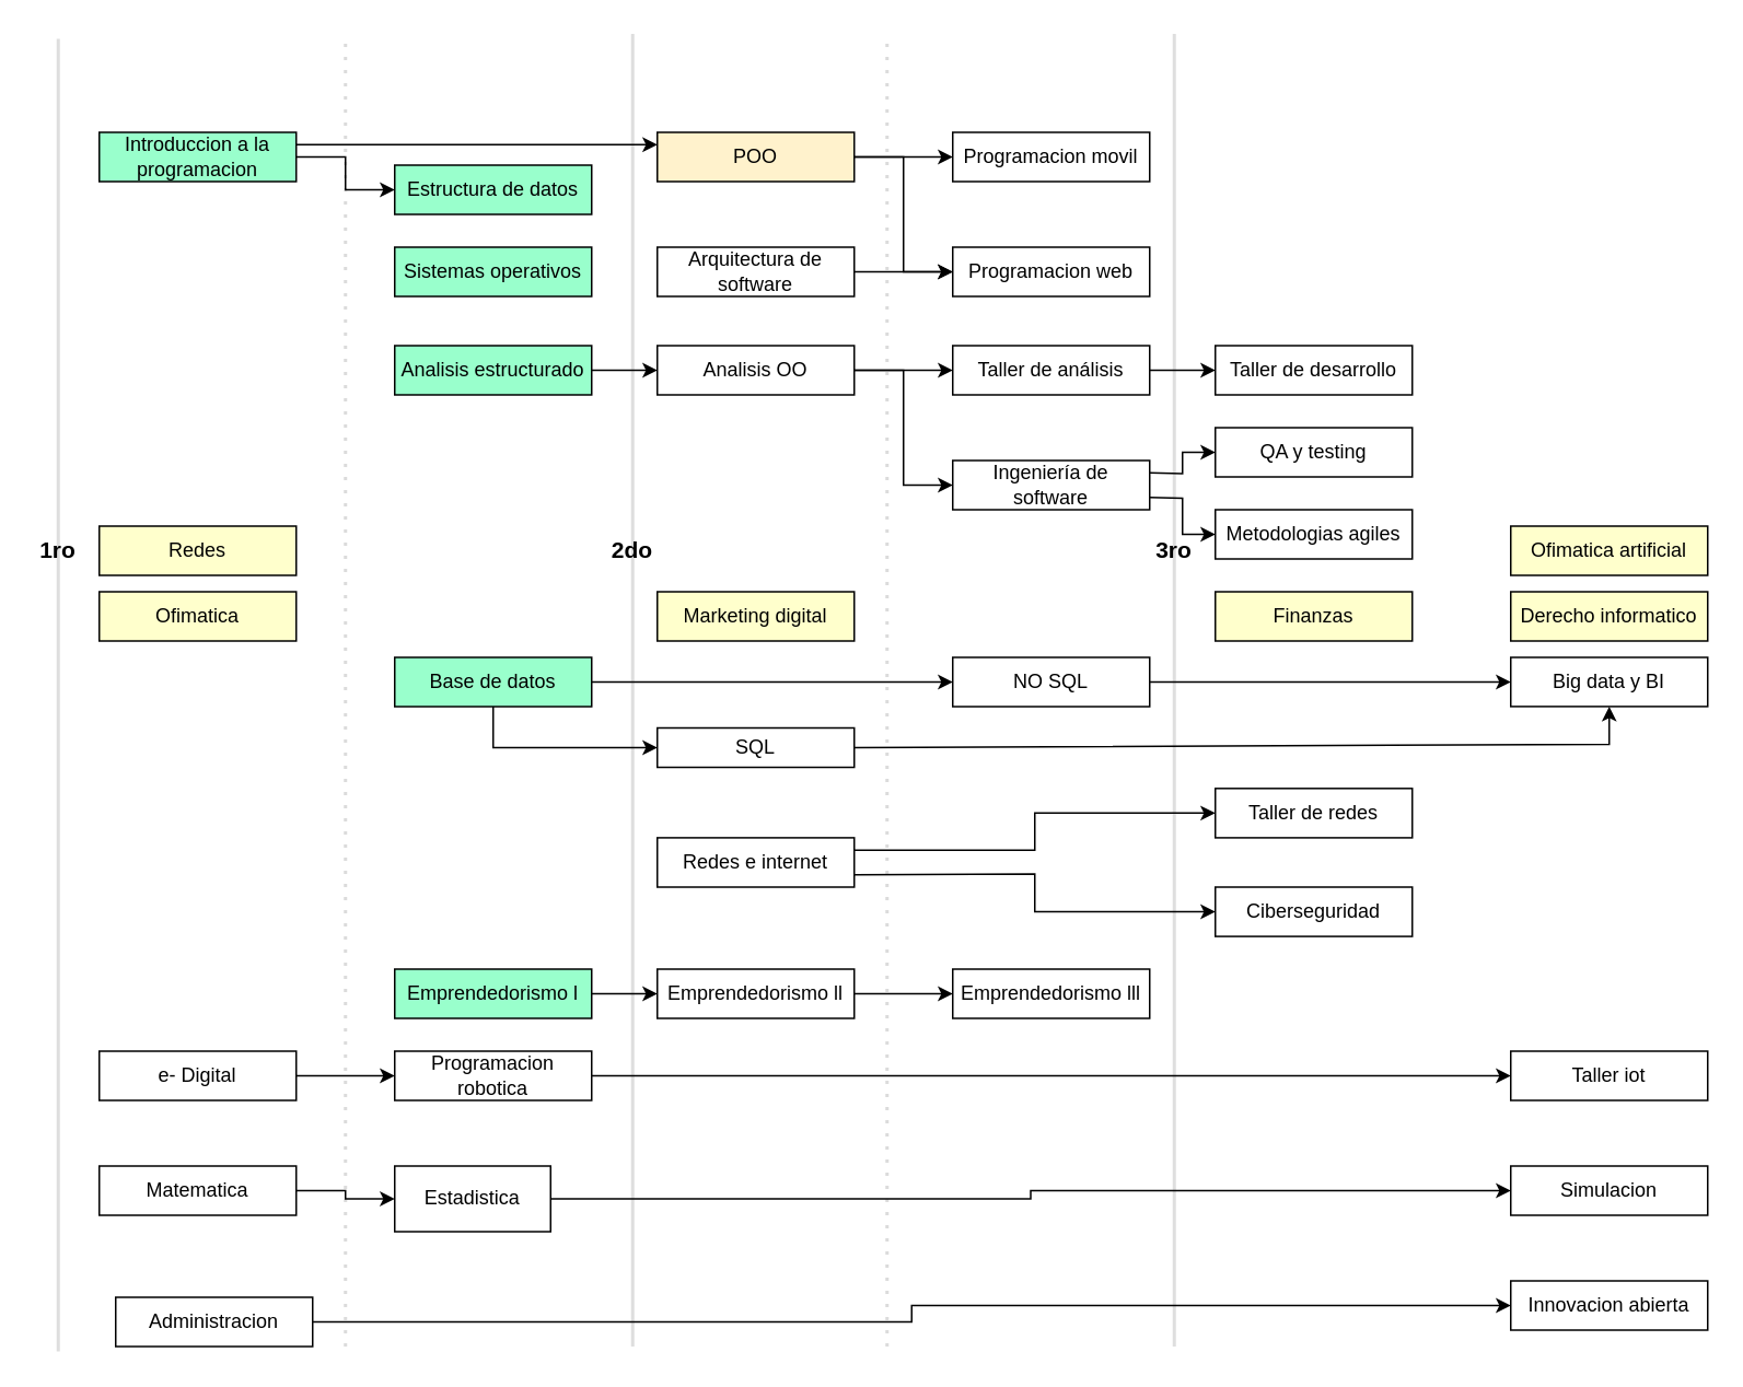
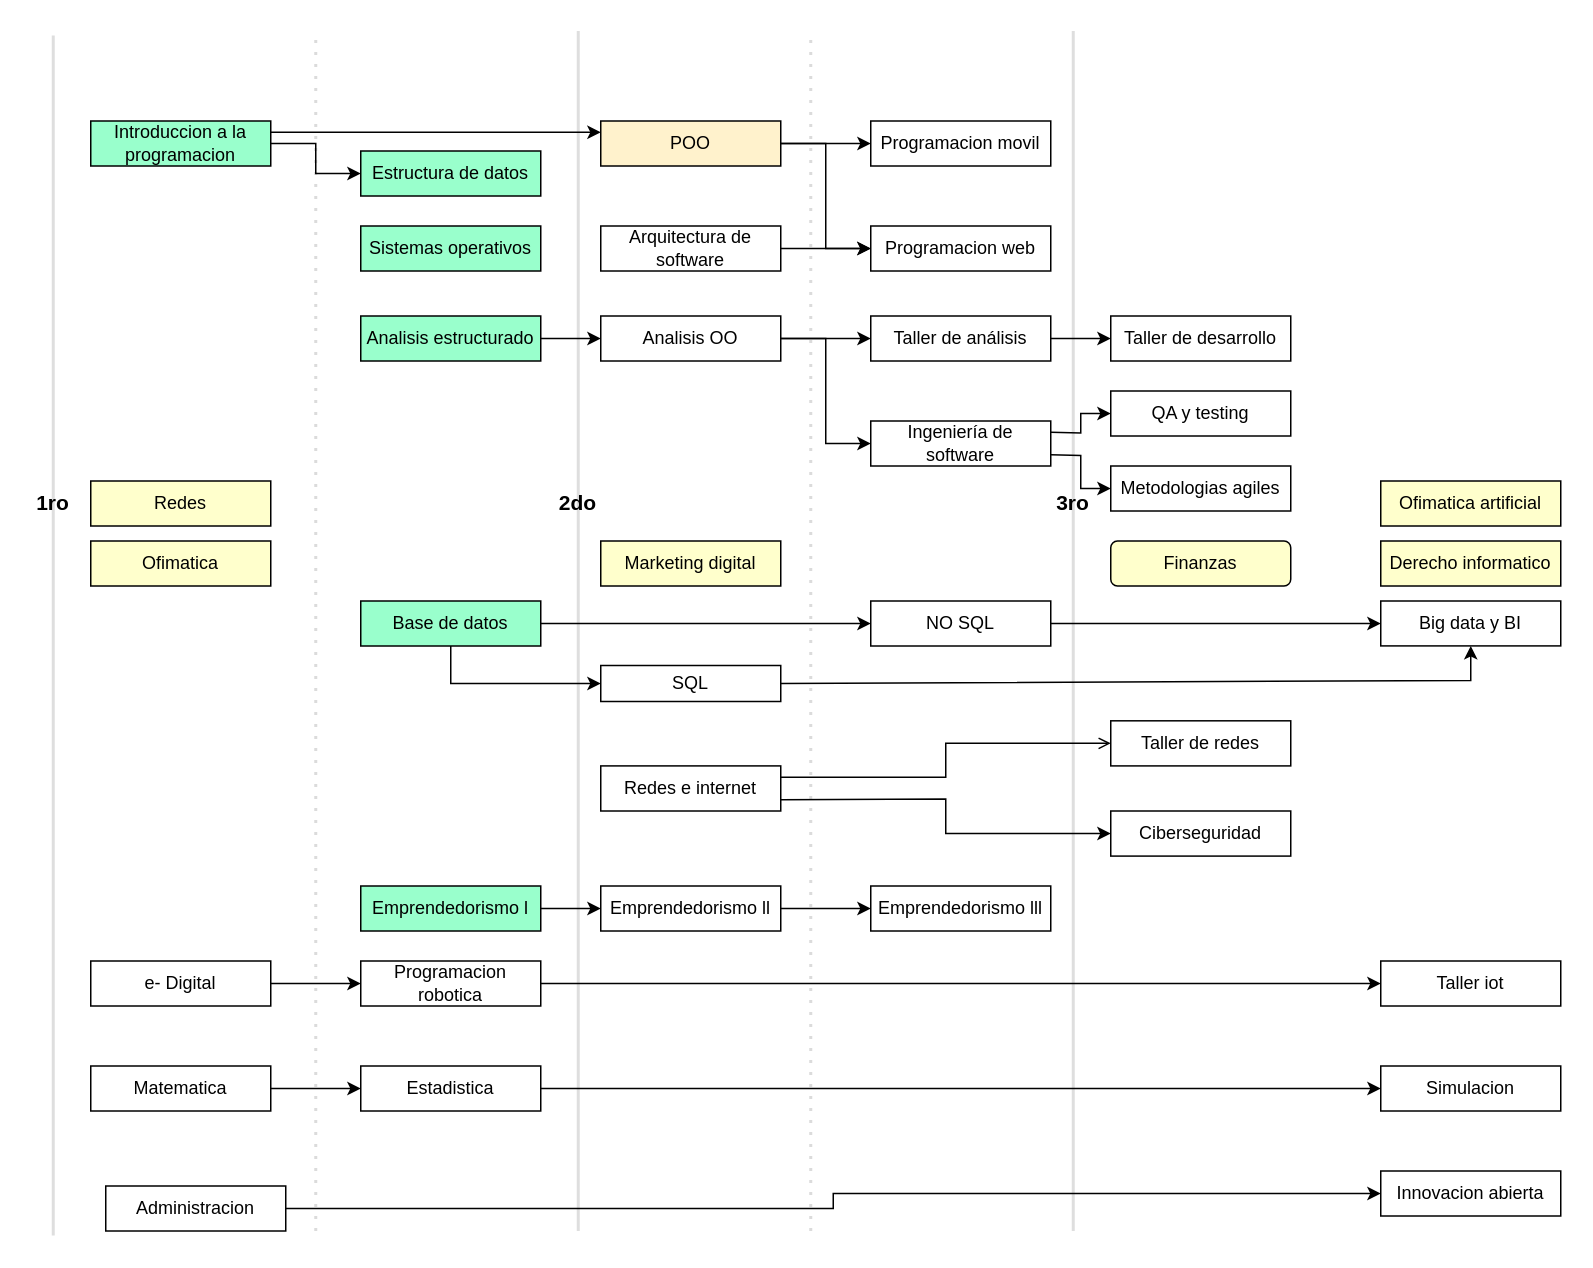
- <mxCell id="60" value="Finanzas" style="rounded=0;whiteSpace=wrap;html=1;fillColor=#FFFFCC;" vertex="1" parent="1"><mxGeometry x="740" y="360" width="120" height="30" as="geometry" /></mxCell>
+ <mxCell id="60" value="Finanzas" style="whiteSpace=wrap;html=1;fillColor=#FFFFCC;rounded=1;" vertex="1" parent="1"><mxGeometry x="740" y="360" width="120" height="30" as="geometry" /></mxCell>
- <mxCell id="39" style="edgeStyle=orthogonalEdgeStyle;rounded=0;orthogonalLoop=1;jettySize=auto;html=1;exitX=1;exitY=0.25;exitDx=0;exitDy=0;entryX=0;entryY=0.5;entryDx=0;entryDy=0;" edge="1" parent="1" source="41" target="58"><mxGeometry relative="1" as="geometry" /></mxCell>
+ <mxCell id="39" style="edgeStyle=orthogonalEdgeStyle;rounded=0;orthogonalLoop=1;jettySize=auto;html=1;exitX=1;exitY=0.25;exitDx=0;exitDy=0;entryX=0;entryY=0.5;entryDx=0;entryDy=0;endArrow=open;" edge="1" parent="1" source="41" target="58"><mxGeometry relative="1" as="geometry" /></mxCell>
- <mxCell id="23" value="Estadistica" style="rounded=0;whiteSpace=wrap;html=1;" vertex="1" parent="1"><mxGeometry x="240" y="710" width="95" height="40" as="geometry" /></mxCell>
+ <mxCell id="23" value="Estadistica" style="rounded=0;whiteSpace=wrap;html=1;" vertex="1" parent="1"><mxGeometry x="240" y="710" width="120" height="30" as="geometry" /></mxCell>
